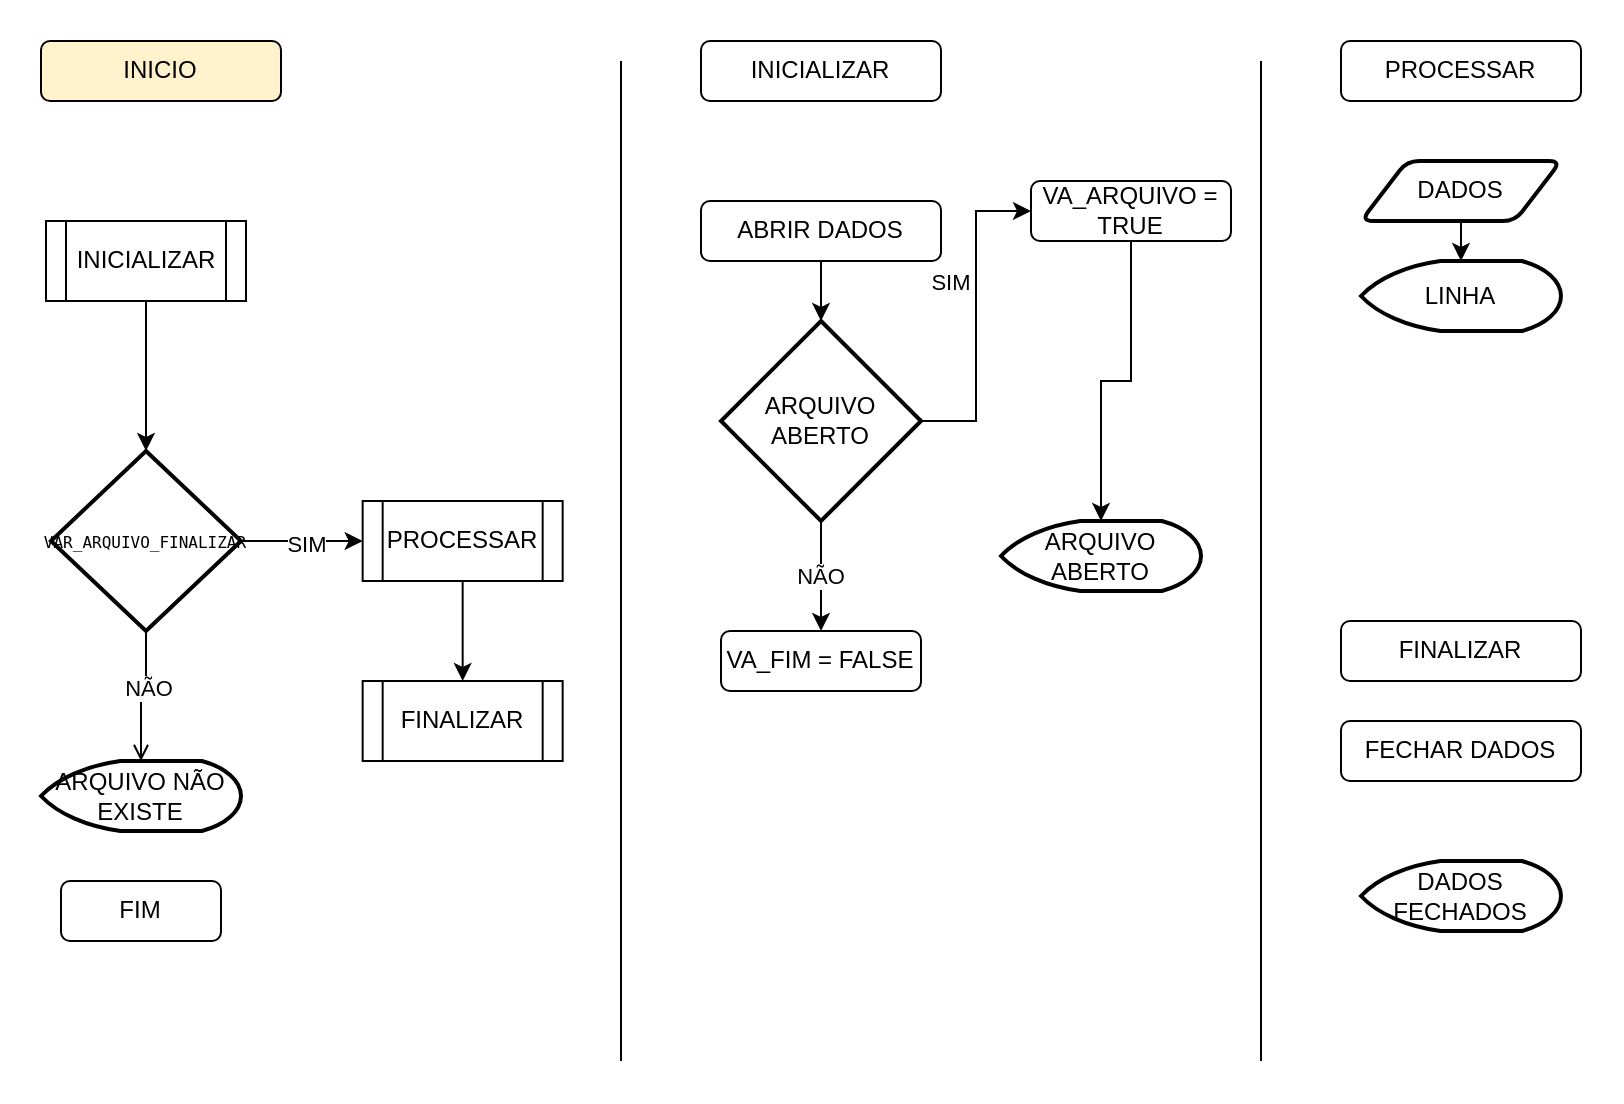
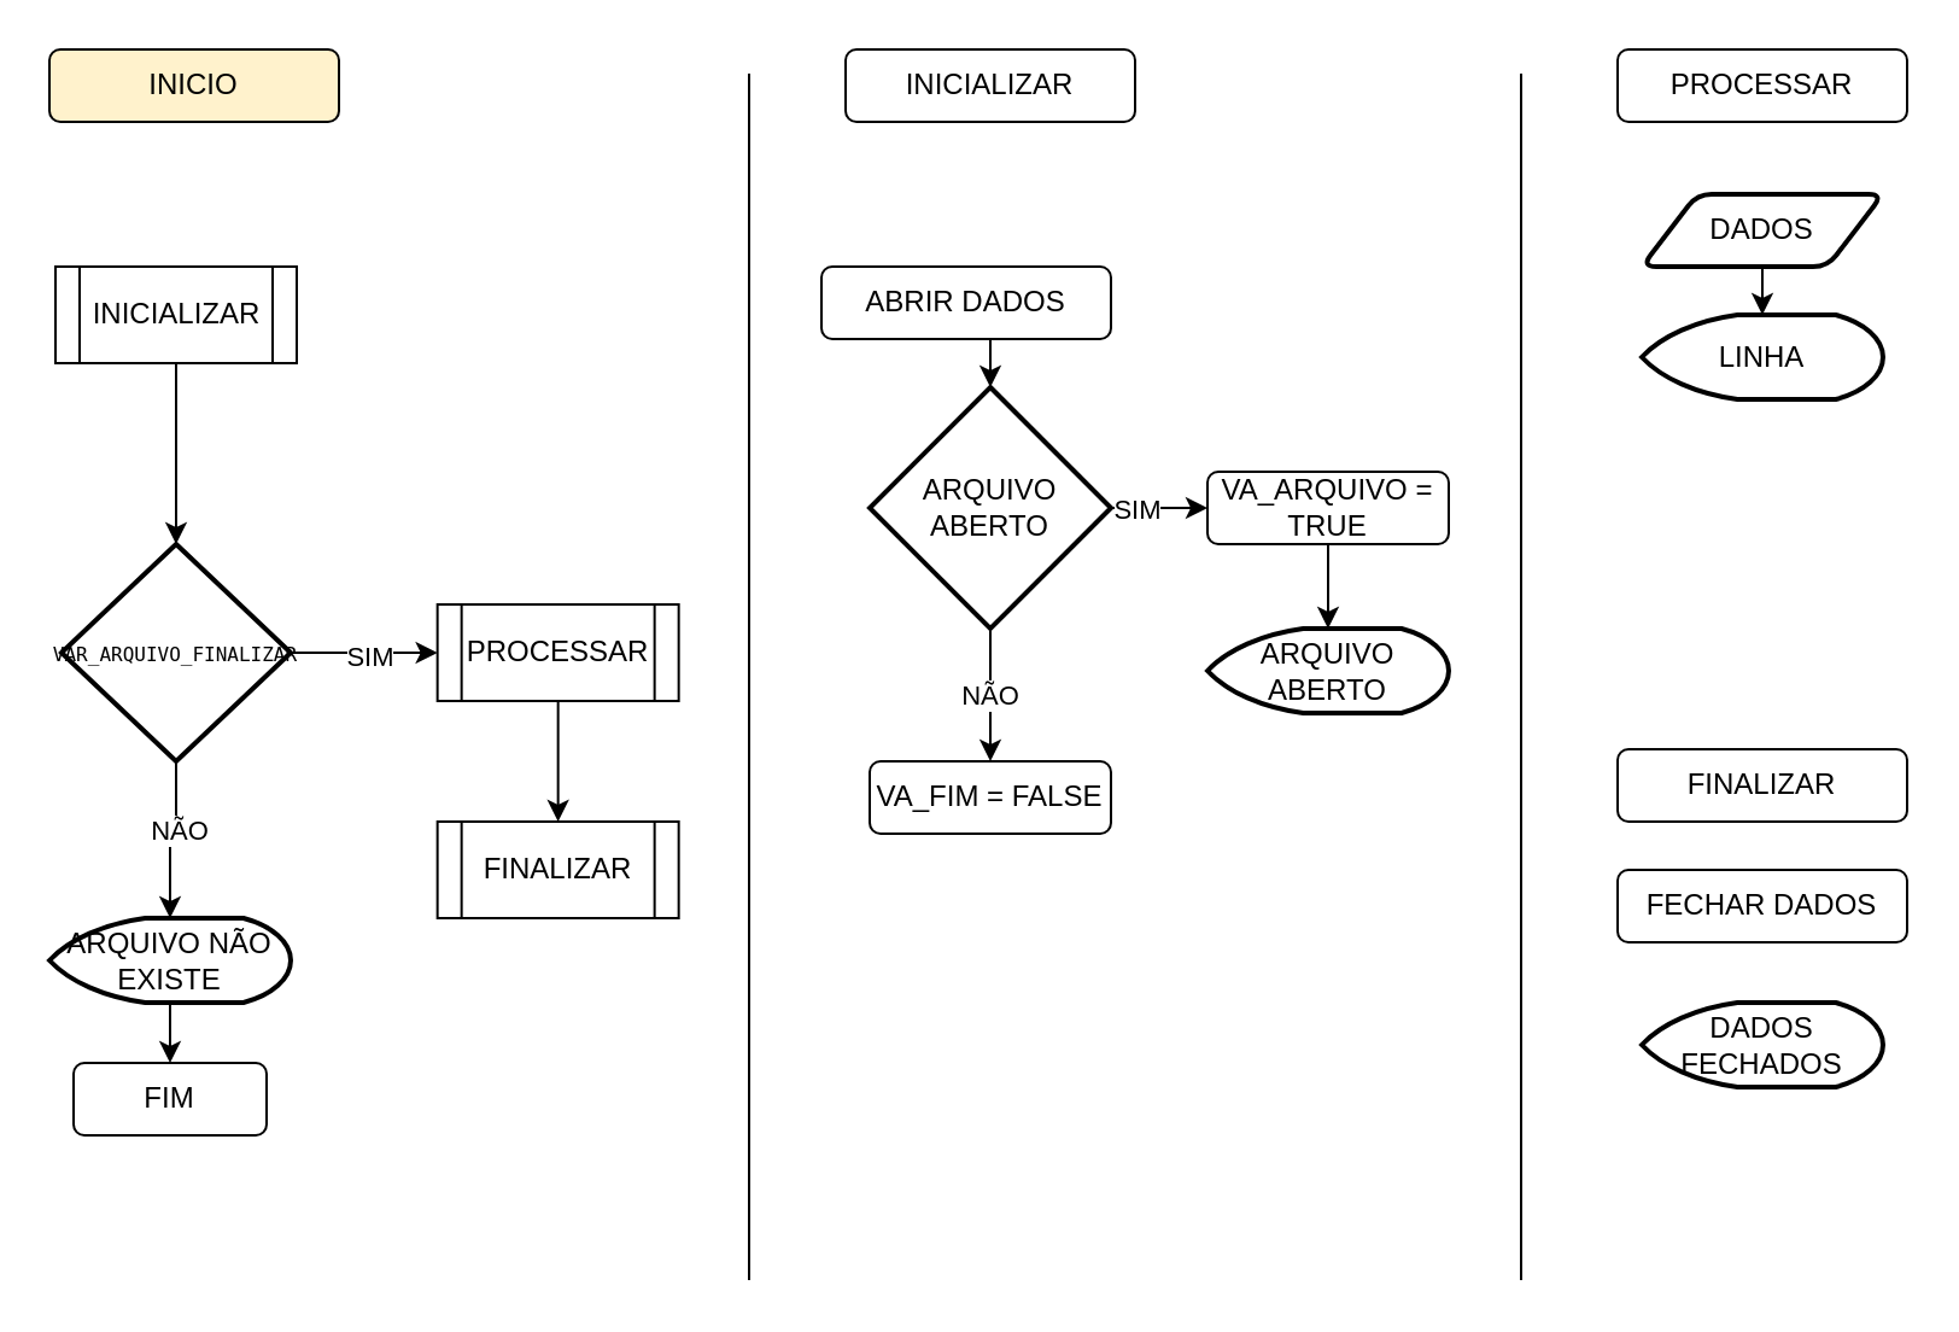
- <mxCell id="23" value="VA_ARQUIVO = TRUE" style="rounded=1;whiteSpace=wrap;html=1;" parent="1" vertex="1"><mxGeometry x="515" y="90" width="100" height="30" as="geometry" /></mxCell>
+ <mxCell id="23" value="VA_ARQUIVO = TRUE" style="rounded=1;whiteSpace=wrap;html=1;" parent="1" vertex="1"><mxGeometry x="500" y="195" width="100" height="30" as="geometry" /></mxCell>
- <mxCell id="17" value="ABRIR DADOS" style="rounded=1;whiteSpace=wrap;html=1;" parent="1" vertex="1"><mxGeometry x="350" y="100" width="120" height="30" as="geometry" /></mxCell>
+ <mxCell id="17" value="ABRIR DADOS" style="rounded=1;whiteSpace=wrap;html=1;" parent="1" vertex="1"><mxGeometry x="340" y="110" width="120" height="30" as="geometry" /></mxCell>
- <mxCell id="9" style="edgeStyle=orthogonalEdgeStyle;rounded=0;orthogonalLoop=1;jettySize=auto;html=1;entryX=0.5;entryY=0;entryDx=0;entryDy=0;entryPerimeter=0;endArrow=open;" parent="1" source="11" target="34" edge="1"><mxGeometry relative="1" as="geometry" /></mxCell>
+ <mxCell id="9" style="edgeStyle=orthogonalEdgeStyle;rounded=0;orthogonalLoop=1;jettySize=auto;html=1;entryX=0.5;entryY=0;entryDx=0;entryDy=0;entryPerimeter=0;" parent="1" source="11" target="34" edge="1"><mxGeometry relative="1" as="geometry" /></mxCell>
+ <mxCell id="33" style="edgeStyle=orthogonalEdgeStyle;rounded=0;orthogonalLoop=1;jettySize=auto;html=1;entryX=0.5;entryY=0;entryDx=0;entryDy=0;" parent="1" source="34" target="12" edge="1"><mxGeometry relative="1" as="geometry" /></mxCell>
- <mxCell id="28" value="DADOS FECHADOS" style="strokeWidth=2;html=1;shape=mxgraph.flowchart.display;whiteSpace=wrap;" parent="1" vertex="1"><mxGeometry x="680" y="430" width="100" height="35" as="geometry" /></mxCell>
+ <mxCell id="28" value="DADOS FECHADOS" style="strokeWidth=2;html=1;shape=mxgraph.flowchart.display;whiteSpace=wrap;" parent="1" vertex="1"><mxGeometry x="680" y="415" width="100" height="35" as="geometry" /></mxCell>
